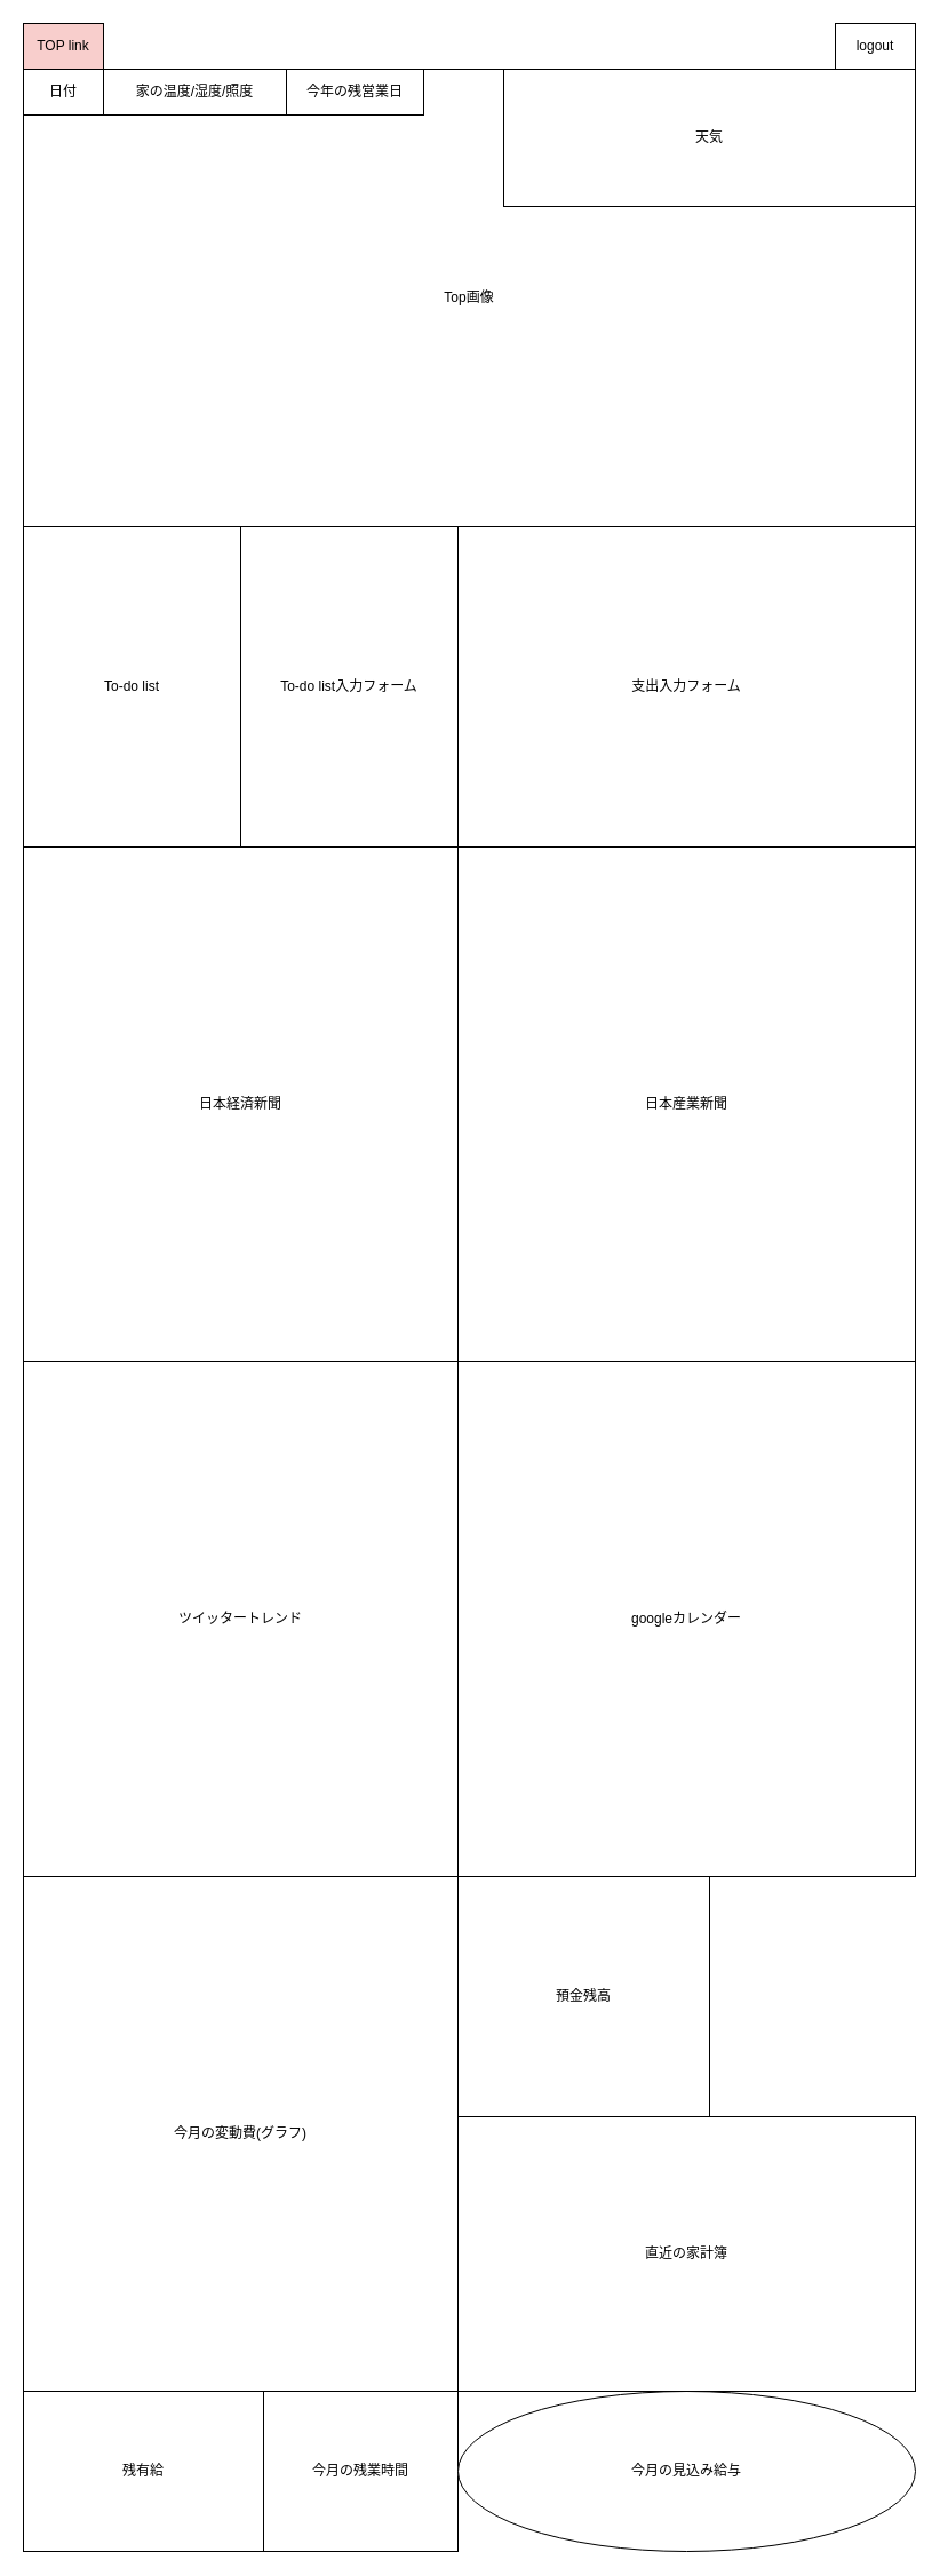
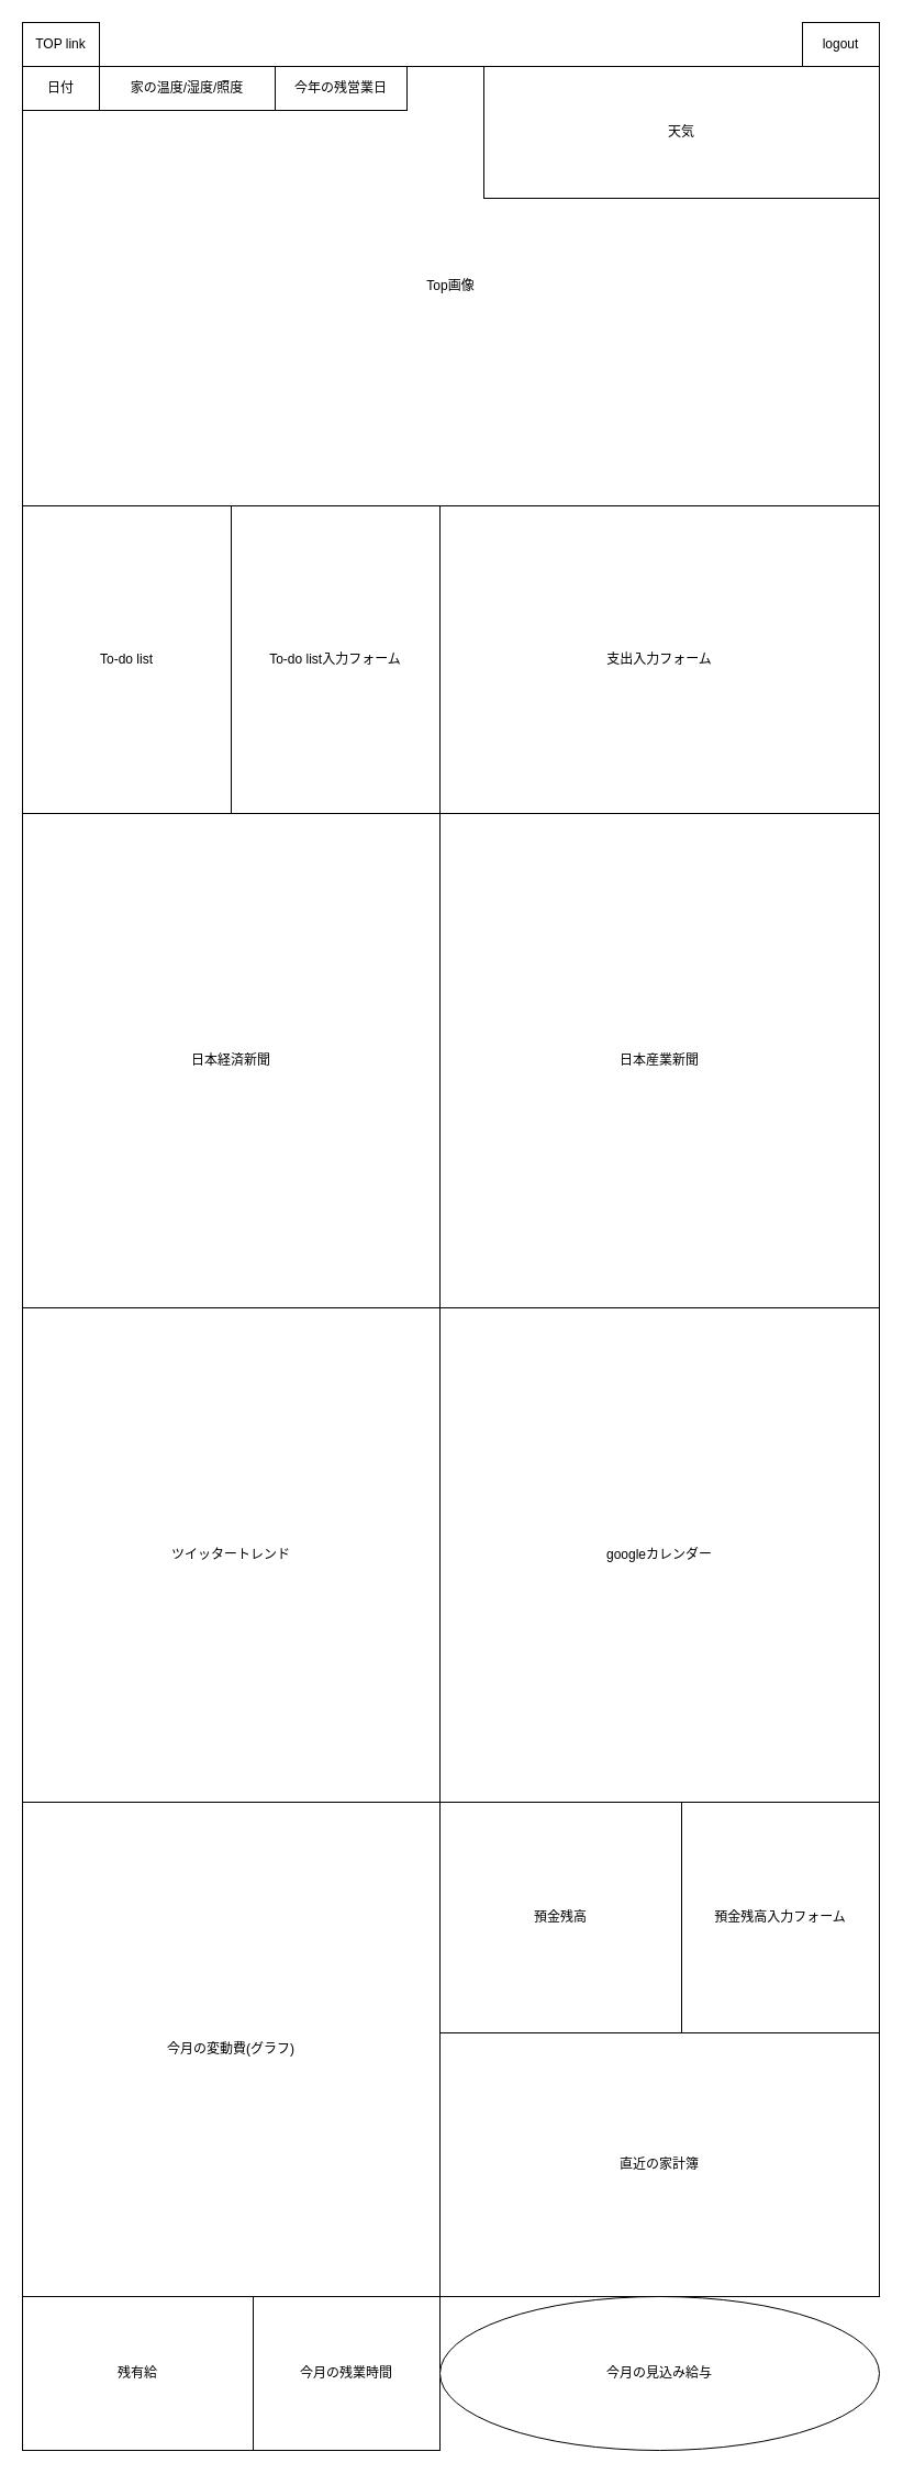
- <mxCell id="3" value="&lt;font style=&quot;font-size: 12px&quot;&gt;TOP link&lt;/font&gt;" style="rounded=0;whiteSpace=wrap;html=1;fillColor=#f8cecc;" parent="1" vertex="1"><mxGeometry x="20" width="70" height="40" as="geometry" y="20" /></mxCell>
+ <mxCell id="3" value="&lt;font style=&quot;font-size: 12px&quot;&gt;TOP link&lt;/font&gt;" style="rounded=0;whiteSpace=wrap;html=1;" parent="1" vertex="1"><mxGeometry x="20" width="70" height="40" as="geometry" y="20" /></mxCell>
+ <mxCell id="20" value="預金残高入力フォーム" style="rounded=0;whiteSpace=wrap;html=1;" parent="1" vertex="1"><mxGeometry x="620" y="1640" width="180" height="210" as="geometry" /></mxCell>
